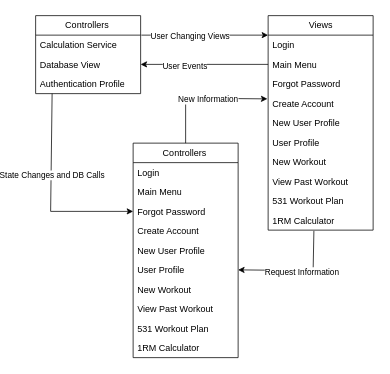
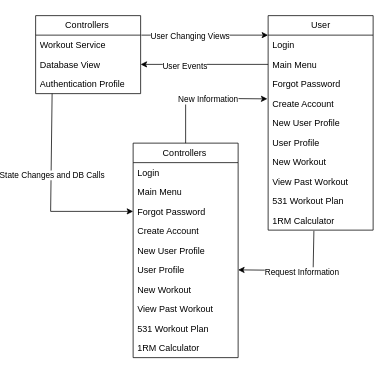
- <mxCell id="6" value="Views" style="swimlane;fontStyle=0;childLayout=stackLayout;horizontal=1;startSize=26;fillColor=none;horizontalStack=0;resizeParent=1;resizeParentMax=0;resizeLast=0;collapsible=1;marginBottom=0;html=1;" vertex="1" parent="1"><mxGeometry x="330" y="20" width="140" height="286" as="geometry" /></mxCell>
+ <mxCell id="6" value="User" style="swimlane;fontStyle=0;childLayout=stackLayout;horizontal=1;startSize=26;fillColor=none;horizontalStack=0;resizeParent=1;resizeParentMax=0;resizeLast=0;collapsible=1;marginBottom=0;html=1;" vertex="1" parent="1"><mxGeometry x="330" y="20" width="140" height="286" as="geometry" /></mxCell>
- <mxCell id="3" value="Calculation Service&amp;nbsp;" style="text;strokeColor=none;fillColor=none;align=left;verticalAlign=top;spacingLeft=4;spacingRight=4;overflow=hidden;rotatable=0;points=[[0,0.5],[1,0.5]];portConstraint=eastwest;whiteSpace=wrap;html=1;" vertex="1" parent="2"><mxGeometry y="26" width="140" height="26" as="geometry" /></mxCell>
+ <mxCell id="3" value="Workout Service&amp;nbsp;" style="text;strokeColor=none;fillColor=none;align=left;verticalAlign=top;spacingLeft=4;spacingRight=4;overflow=hidden;rotatable=0;points=[[0,0.5],[1,0.5]];portConstraint=eastwest;whiteSpace=wrap;html=1;" vertex="1" parent="2"><mxGeometry y="26" width="140" height="26" as="geometry" /></mxCell>
